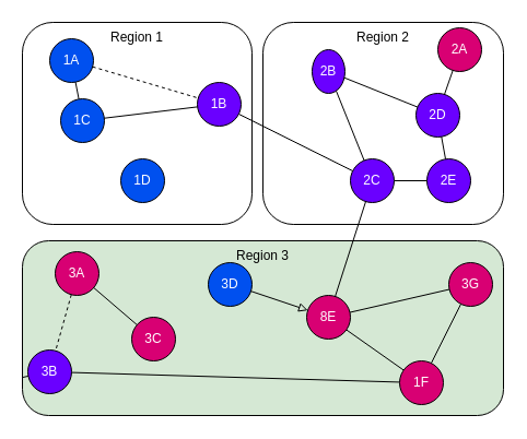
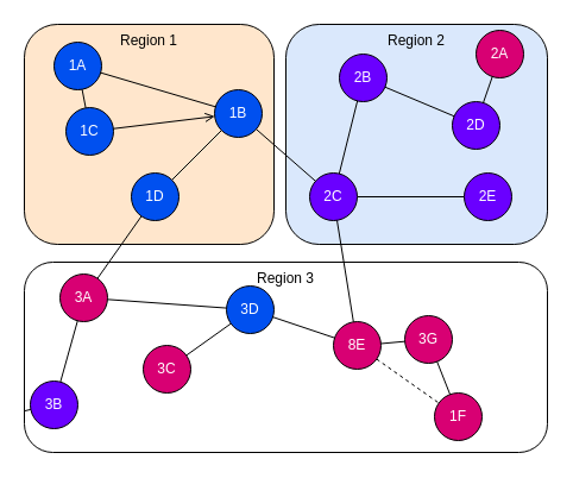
- <mxCell id="41" value="2B" style="ellipse;whiteSpace=wrap;html=1;aspect=fixed;strokeColor=#000000;fillColor=#6a00ff;fontColor=#ffffff;" vertex="1" parent="1"><mxGeometry x="285" y="45" width="30" height="40" as="geometry" /></mxCell>
+ <mxCell id="41" value="2B" style="ellipse;whiteSpace=wrap;html=1;aspect=fixed;strokeColor=#000000;fillColor=#6a00ff;fontColor=#ffffff;" vertex="1" parent="1"><mxGeometry x="285" y="45" width="40" height="40" as="geometry" /></mxCell>
- <mxCell id="11" style="edgeStyle=none;html=1;strokeColor=#000000;endArrow=none;endFill=0;dashed=1;" edge="1" parent="1" source="12" target="7"><mxGeometry relative="1" as="geometry" /></mxCell>
+ <mxCell id="11" style="edgeStyle=none;html=1;strokeColor=#000000;endArrow=none;endFill=0;" edge="1" parent="1" source="12" target="7"><mxGeometry relative="1" as="geometry" /></mxCell>
- <mxCell id="7" value="1B" style="ellipse;whiteSpace=wrap;html=1;aspect=fixed;strokeColor=#000000;fillColor=#6a00ff;fontColor=#ffffff;" vertex="1" parent="1"><mxGeometry x="180" y="75" width="40" height="40" as="geometry" /></mxCell>
+ <mxCell id="7" value="1B" style="ellipse;whiteSpace=wrap;html=1;aspect=fixed;strokeColor=#000000;fillColor=#0050ef;fontColor=#ffffff;" vertex="1" parent="1"><mxGeometry x="180" y="75" width="40" height="40" as="geometry" /></mxCell>
- <mxCell id="8" style="edgeStyle=none;html=1;endArrow=none;endFill=0;strokeColor=#000000;" edge="1" parent="1" source="10" target="7"><mxGeometry relative="1" as="geometry" /></mxCell>
+ <mxCell id="8" style="edgeStyle=none;html=1;endArrow=open;endFill=0;strokeColor=#000000;" edge="1" parent="1" source="10" target="7"><mxGeometry relative="1" as="geometry" /></mxCell>
- <mxCell id="2" value="Region 1" style="rounded=1;whiteSpace=wrap;html=1;verticalAlign=top;strokeColor=#000000;" vertex="1" parent="1"><mxGeometry x="20" y="20" width="210" height="185" as="geometry" /></mxCell>
+ <mxCell id="2" value="Region 1" style="rounded=1;whiteSpace=wrap;html=1;verticalAlign=top;strokeColor=#000000;fillColor=#ffe6cc;" vertex="1" parent="1"><mxGeometry x="20" y="20" width="210" height="185" as="geometry" /></mxCell>
- <mxCell id="3" value="Region 2" style="rounded=1;whiteSpace=wrap;html=1;verticalAlign=top;strokeColor=#000000;" vertex="1" parent="1"><mxGeometry x="240" y="20" width="220" height="185" as="geometry" /></mxCell>
+ <mxCell id="3" value="Region 2" style="rounded=1;whiteSpace=wrap;html=1;verticalAlign=top;strokeColor=#000000;fillColor=#dae8fc;" vertex="1" parent="1"><mxGeometry x="240" y="20" width="220" height="185" as="geometry" /></mxCell>
+ <mxCell id="5" style="edgeStyle=none;html=1;endArrow=none;endFill=0;strokeColor=#000000;" edge="1" parent="1" source="7" target="14"><mxGeometry relative="1" as="geometry" /></mxCell>
- <mxCell id="37" style="edgeStyle=none;html=1;endArrow=none;endFill=0;strokeColor=#000000;" edge="1" parent="1" source="38" target="36"><mxGeometry relative="1" as="geometry" /></mxCell>
- <mxCell id="34" value="2C" style="ellipse;whiteSpace=wrap;html=1;aspect=fixed;strokeColor=#000000;fillColor=#6a00ff;fontColor=#ffffff;" vertex="1" parent="1"><mxGeometry x="320" y="145" width="40" height="40" as="geometry" /></mxCell>
+ <mxCell id="34" value="2C" style="ellipse;whiteSpace=wrap;html=1;aspect=fixed;strokeColor=#000000;fillColor=#6a00ff;fontColor=#ffffff;" vertex="1" parent="1"><mxGeometry x="260" y="145" width="40" height="40" as="geometry" /></mxCell>
+ <mxCell id="13" style="edgeStyle=none;html=1;endArrow=none;endFill=0;strokeColor=#000000;" edge="1" parent="1" source="14" target="18"><mxGeometry relative="1" as="geometry" /></mxCell>
+ <mxCell id="15" style="edgeStyle=none;html=1;endArrow=none;endFill=0;strokeColor=#000000;" edge="1" parent="1" source="18" target="27"><mxGeometry relative="1" as="geometry" /></mxCell>
- <mxCell id="31" value="3G" style="ellipse;whiteSpace=wrap;html=1;aspect=fixed;strokeColor=#000000;fillColor=#d80073;fontColor=#ffffff;" vertex="1" parent="1"><mxGeometry x="410" y="240" width="40" height="40" as="geometry" /></mxCell>
+ <mxCell id="31" value="3G" style="ellipse;whiteSpace=wrap;html=1;aspect=fixed;strokeColor=#000000;fillColor=#d80073;fontColor=#ffffff;" vertex="1" parent="1"><mxGeometry x="340" y="265" width="40" height="40" as="geometry" /></mxCell>
- <mxCell id="17" style="edgeStyle=none;html=1;endArrow=none;endFill=0;strokeColor=#000000;" edge="1" parent="1" source="18" target="19"><mxGeometry relative="1" as="geometry" /></mxCell>
- <mxCell id="25" style="edgeStyle=none;html=1;endArrow=block;endFill=0;strokeColor=#000000;" edge="1" parent="1" source="27" target="24"><mxGeometry relative="1" as="geometry" /></mxCell>
+ <mxCell id="25" style="edgeStyle=none;html=1;endArrow=none;endFill=0;strokeColor=#000000;" edge="1" parent="1" source="27" target="24"><mxGeometry relative="1" as="geometry" /></mxCell>
+ <mxCell id="26" style="edgeStyle=none;html=1;endArrow=none;endFill=0;strokeColor=#000000;" edge="1" parent="1" source="27" target="19"><mxGeometry relative="1" as="geometry" /></mxCell>
- <mxCell id="16" style="edgeStyle=none;html=1;endArrow=none;endFill=0;strokeColor=#000000;dashed=1;" edge="1" parent="1" source="18" target="21"><mxGeometry relative="1" as="geometry" /></mxCell>
+ <mxCell id="16" style="edgeStyle=none;html=1;endArrow=none;endFill=0;strokeColor=#000000;" edge="1" parent="1" source="18" target="21"><mxGeometry relative="1" as="geometry" /></mxCell>
- <mxCell id="4" value="Region 3" style="rounded=1;whiteSpace=wrap;html=1;verticalAlign=top;strokeColor=#000000;fillColor=#d5e8d4;" vertex="1" parent="1"><mxGeometry x="20" y="220" width="440" height="160" as="geometry" /></mxCell>
+ <mxCell id="4" value="Region 3" style="rounded=1;whiteSpace=wrap;html=1;verticalAlign=top;strokeColor=#000000;" vertex="1" parent="1"><mxGeometry x="20" y="220" width="440" height="160" as="geometry" /></mxCell>
- <mxCell id="22" style="edgeStyle=none;html=1;endArrow=none;endFill=0;strokeColor=#000000;" edge="1" parent="1" source="24" target="30"><mxGeometry relative="1" as="geometry" /></mxCell>
+ <mxCell id="22" style="edgeStyle=none;html=1;endArrow=none;endFill=0;strokeColor=#000000;dashed=1;" edge="1" parent="1" source="24" target="30"><mxGeometry relative="1" as="geometry" /></mxCell>
- <mxCell id="29" style="edgeStyle=none;html=1;endArrow=none;endFill=0;strokeColor=#000000;" edge="1" parent="1" source="30" target="21"><mxGeometry relative="1" as="geometry" /></mxCell>
